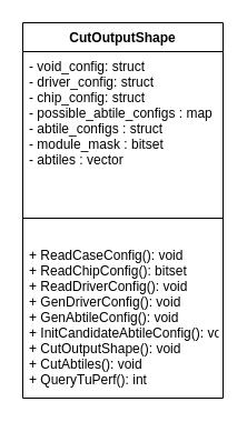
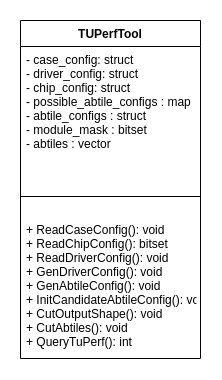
- <mxCell id="2" value="CutOutputShape" style="swimlane;fontStyle=1;align=center;verticalAlign=top;childLayout=stackLayout;horizontal=1;startSize=26;horizontalStack=0;resizeParent=1;resizeParentMax=0;resizeLast=0;collapsible=1;marginBottom=0;" vertex="1" parent="1"><mxGeometry x="20" y="20" width="180" height="338" as="geometry" /></mxCell>
+ <mxCell id="2" value="TUPerfTool" style="swimlane;fontStyle=1;align=center;verticalAlign=top;childLayout=stackLayout;horizontal=1;startSize=26;horizontalStack=0;resizeParent=1;resizeParentMax=0;resizeLast=0;collapsible=1;marginBottom=0;" vertex="1" parent="1"><mxGeometry x="20" y="20" width="180" height="338" as="geometry" /></mxCell>
- <mxCell id="3" value="- void_config: struct&#10;- driver_config: struct&#10;- chip_config: struct&#10;- possible_abtile_configs : map&#10;- abtile_configs : struct&#10;- module_mask : bitset&#10;- abtiles : vector" style="text;strokeColor=none;fillColor=none;align=left;verticalAlign=top;spacingLeft=4;spacingRight=4;overflow=hidden;rotatable=0;points=[[0,0.5],[1,0.5]];portConstraint=eastwest;" vertex="1" parent="2"><mxGeometry y="26" width="180" height="130" as="geometry" /></mxCell>
+ <mxCell id="3" value="- case_config: struct&#10;- driver_config: struct&#10;- chip_config: struct&#10;- possible_abtile_configs : map&#10;- abtile_configs : struct&#10;- module_mask : bitset&#10;- abtiles : vector" style="text;strokeColor=none;fillColor=none;align=left;verticalAlign=top;spacingLeft=4;spacingRight=4;overflow=hidden;rotatable=0;points=[[0,0.5],[1,0.5]];portConstraint=eastwest;" vertex="1" parent="2"><mxGeometry y="26" width="180" height="130" as="geometry" /></mxCell>
